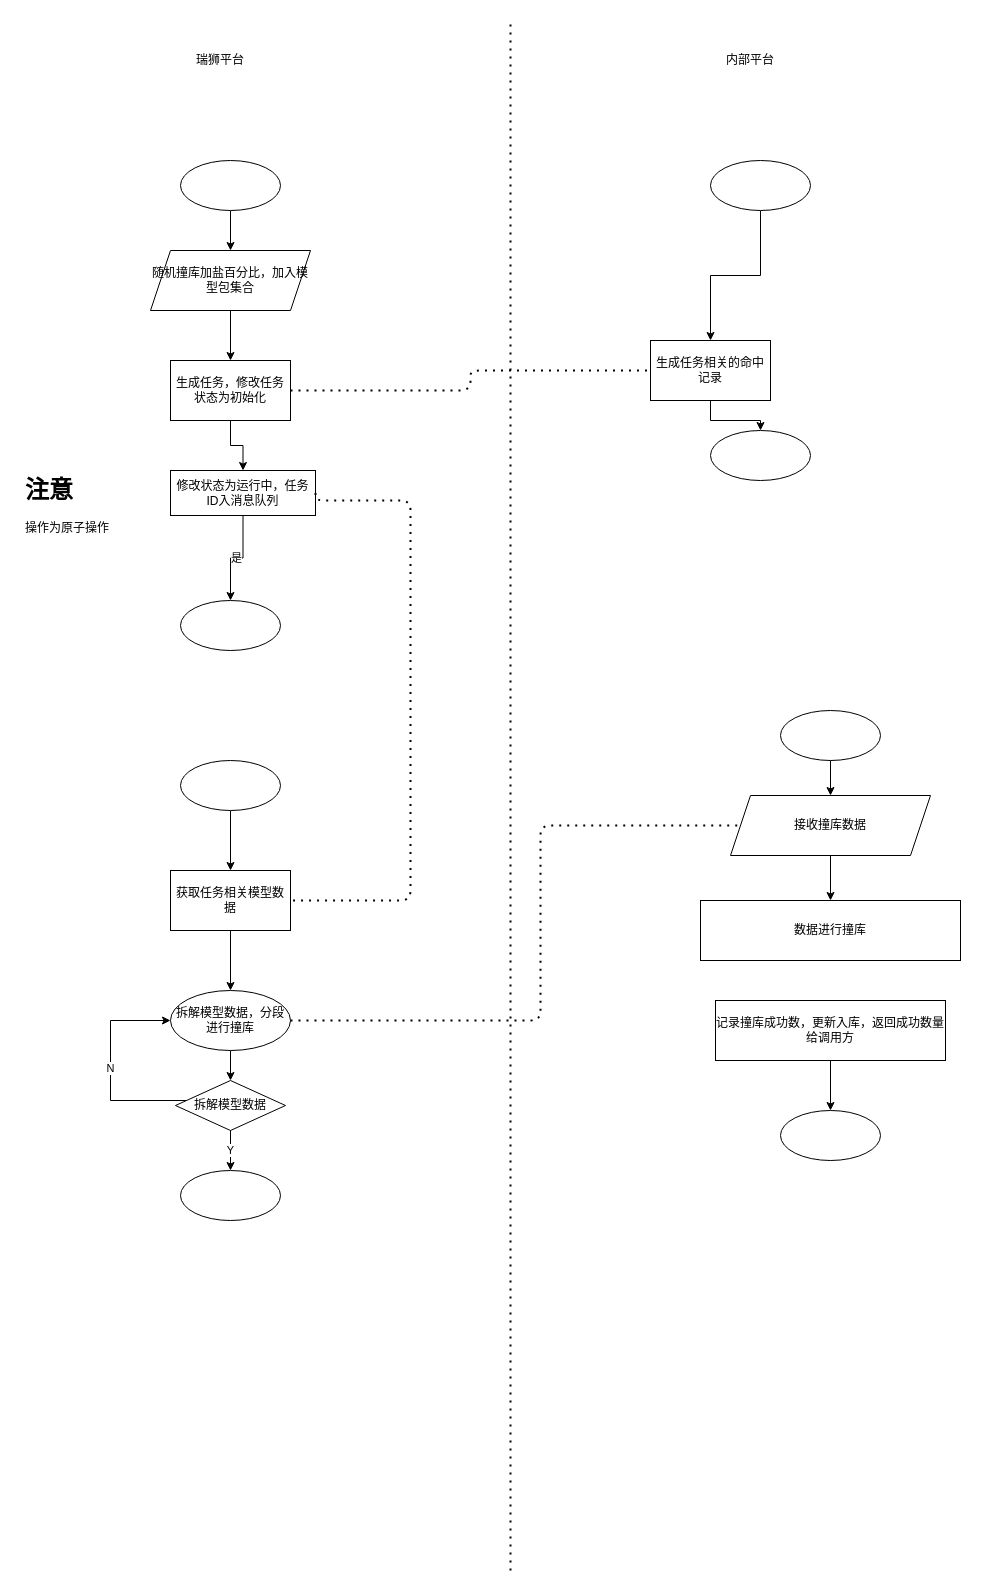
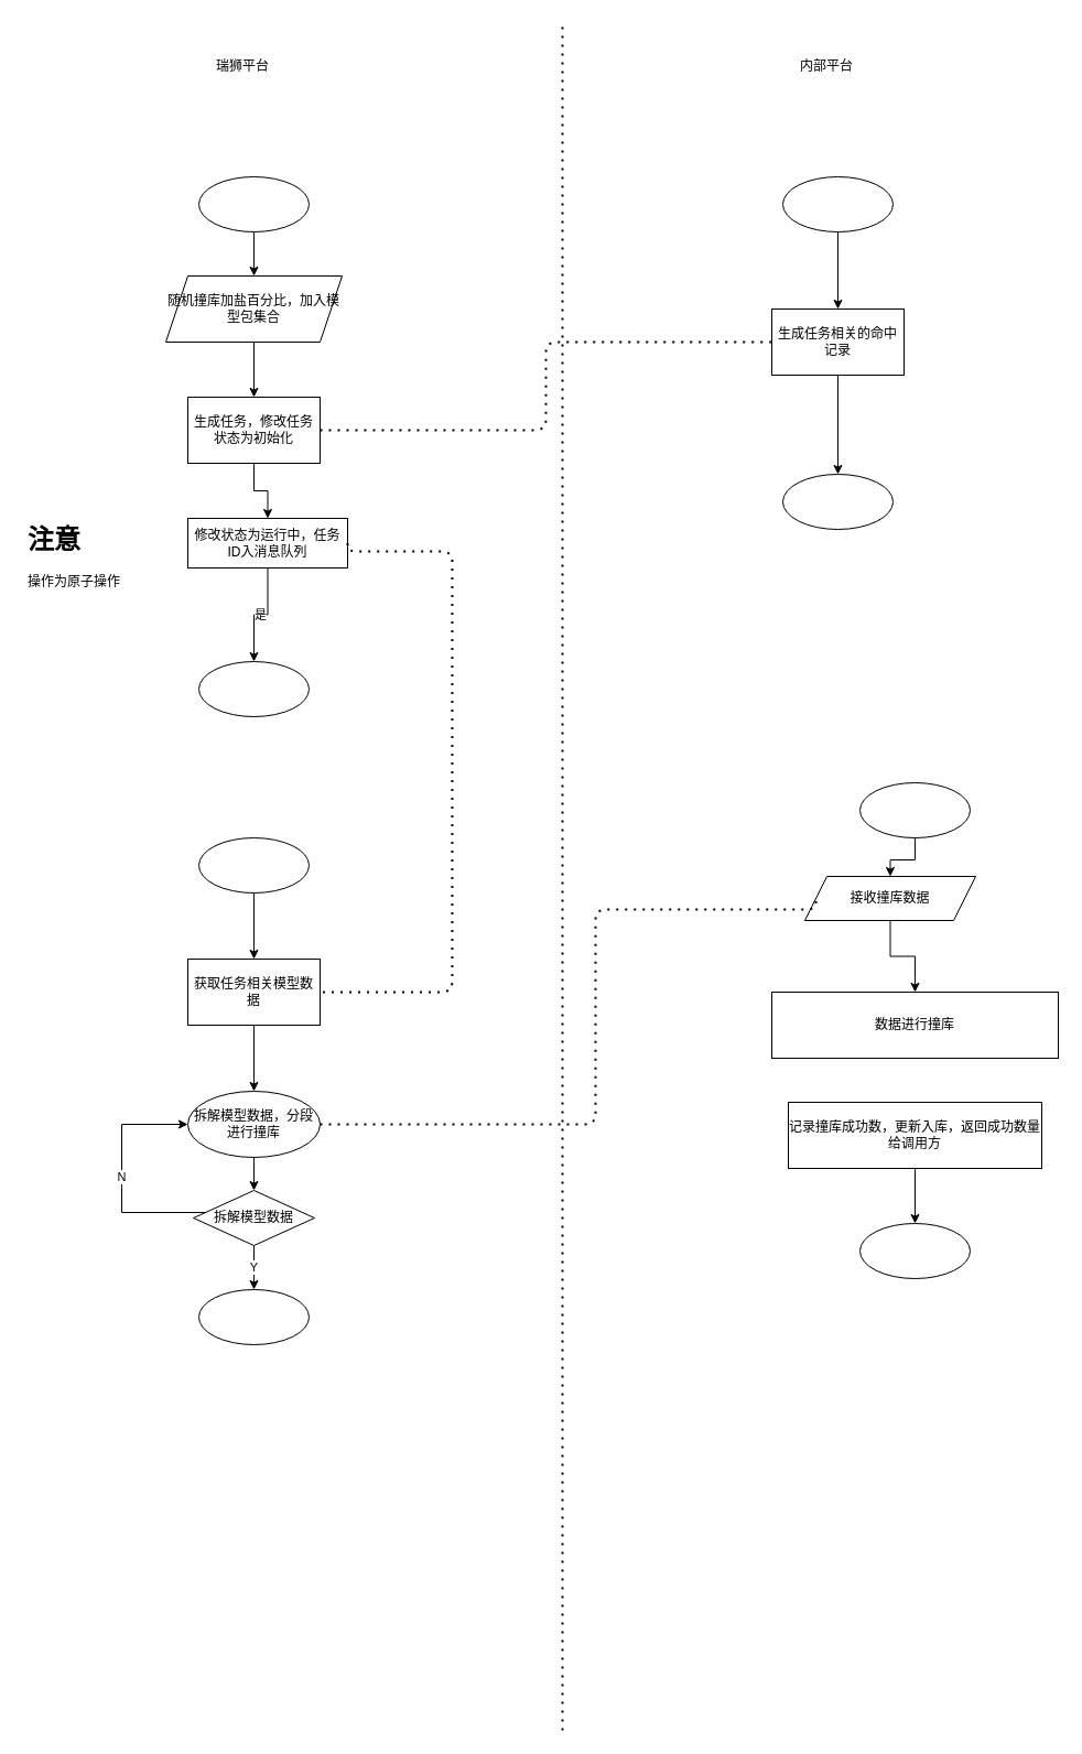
- <mxCell id="28" value="生成任务相关的命中记录" style="rounded=0;whiteSpace=wrap;html=1;" vertex="1" parent="1"><mxGeometry x="650" y="340" width="120" height="60" as="geometry" /></mxCell>
+ <mxCell id="28" value="生成任务相关的命中记录" style="rounded=0;whiteSpace=wrap;html=1;" vertex="1" parent="1"><mxGeometry x="700" y="280" width="120" height="60" as="geometry" /></mxCell>
- <mxCell id="22" value="接收撞库数据" style="shape=parallelogram;perimeter=parallelogramPerimeter;whiteSpace=wrap;html=1;fixedSize=1;" vertex="1" parent="1"><mxGeometry x="730" y="795" width="200" height="60" as="geometry" /></mxCell>
+ <mxCell id="22" value="接收撞库数据" style="shape=parallelogram;perimeter=parallelogramPerimeter;whiteSpace=wrap;html=1;fixedSize=1;" vertex="1" parent="1"><mxGeometry x="730" y="795" width="155" height="40" as="geometry" /></mxCell>
